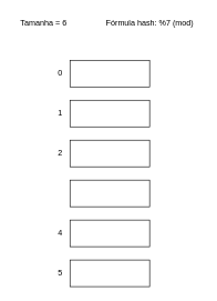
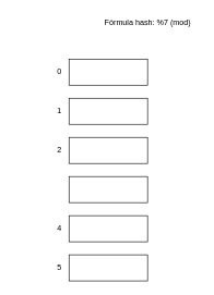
- <mxCell id="19" value="Tamanha = 6" style="text;html=1;align=center;verticalAlign=middle;resizable=0;points=[];autosize=1;strokeColor=none;fillColor=none;" vertex="1" parent="1"><mxGeometry x="20" y="20" width="90" height="30" as="geometry" /></mxCell>
